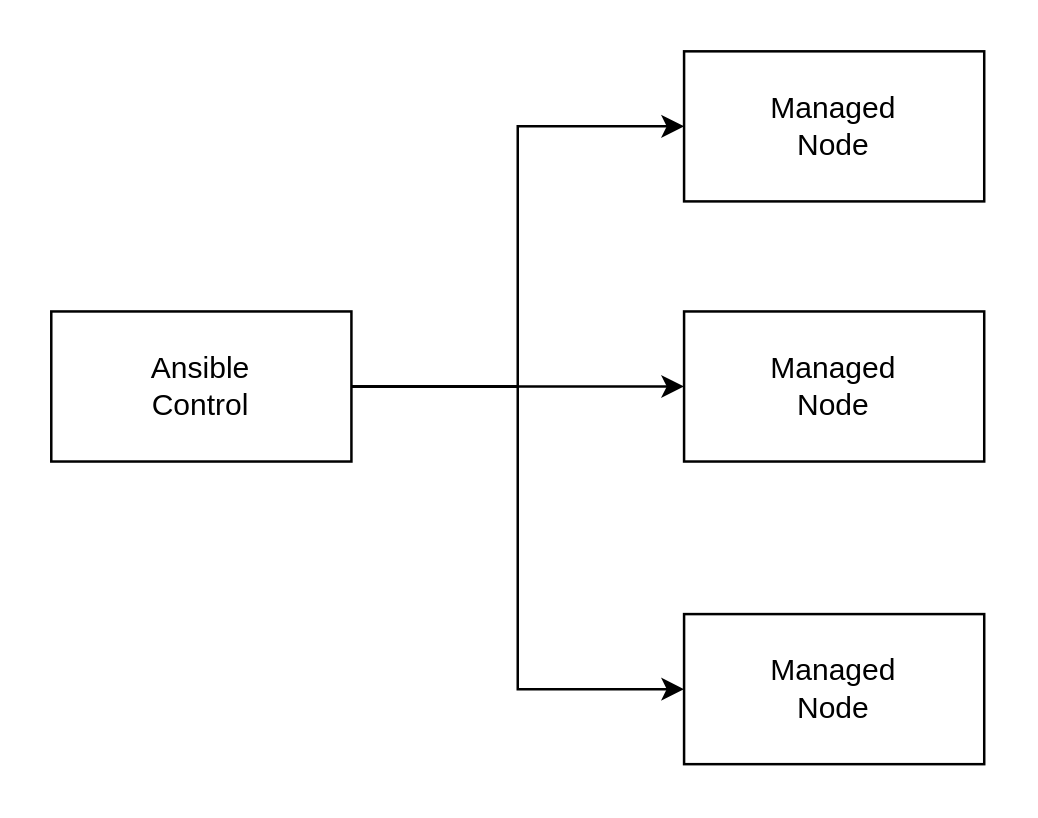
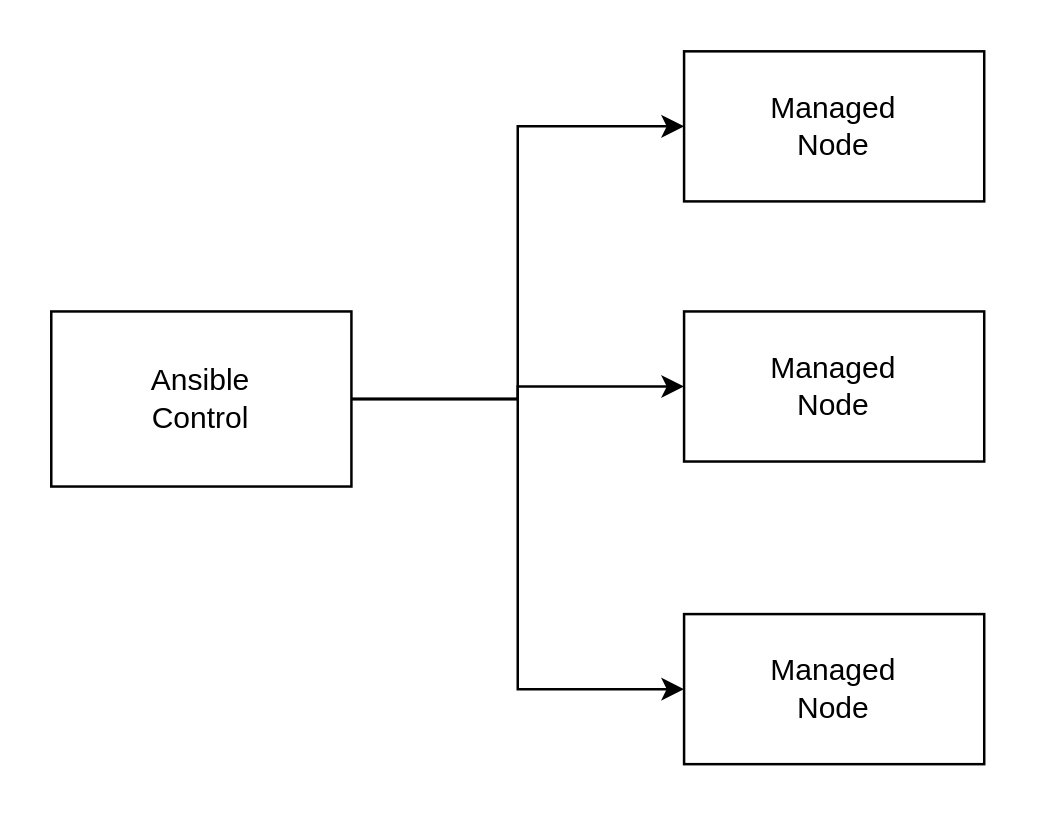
- <mxCell id="5" value="Ansible&lt;br&gt;Control" style="rounded=0;whiteSpace=wrap;html=1;" vertex="1" parent="1"><mxGeometry x="20" y="124" width="120" height="60" as="geometry" /></mxCell>
+ <mxCell id="5" value="Ansible&lt;br&gt;Control" style="rounded=0;whiteSpace=wrap;html=1;" vertex="1" parent="1"><mxGeometry x="20" y="124" width="120" height="70" as="geometry" /></mxCell>
